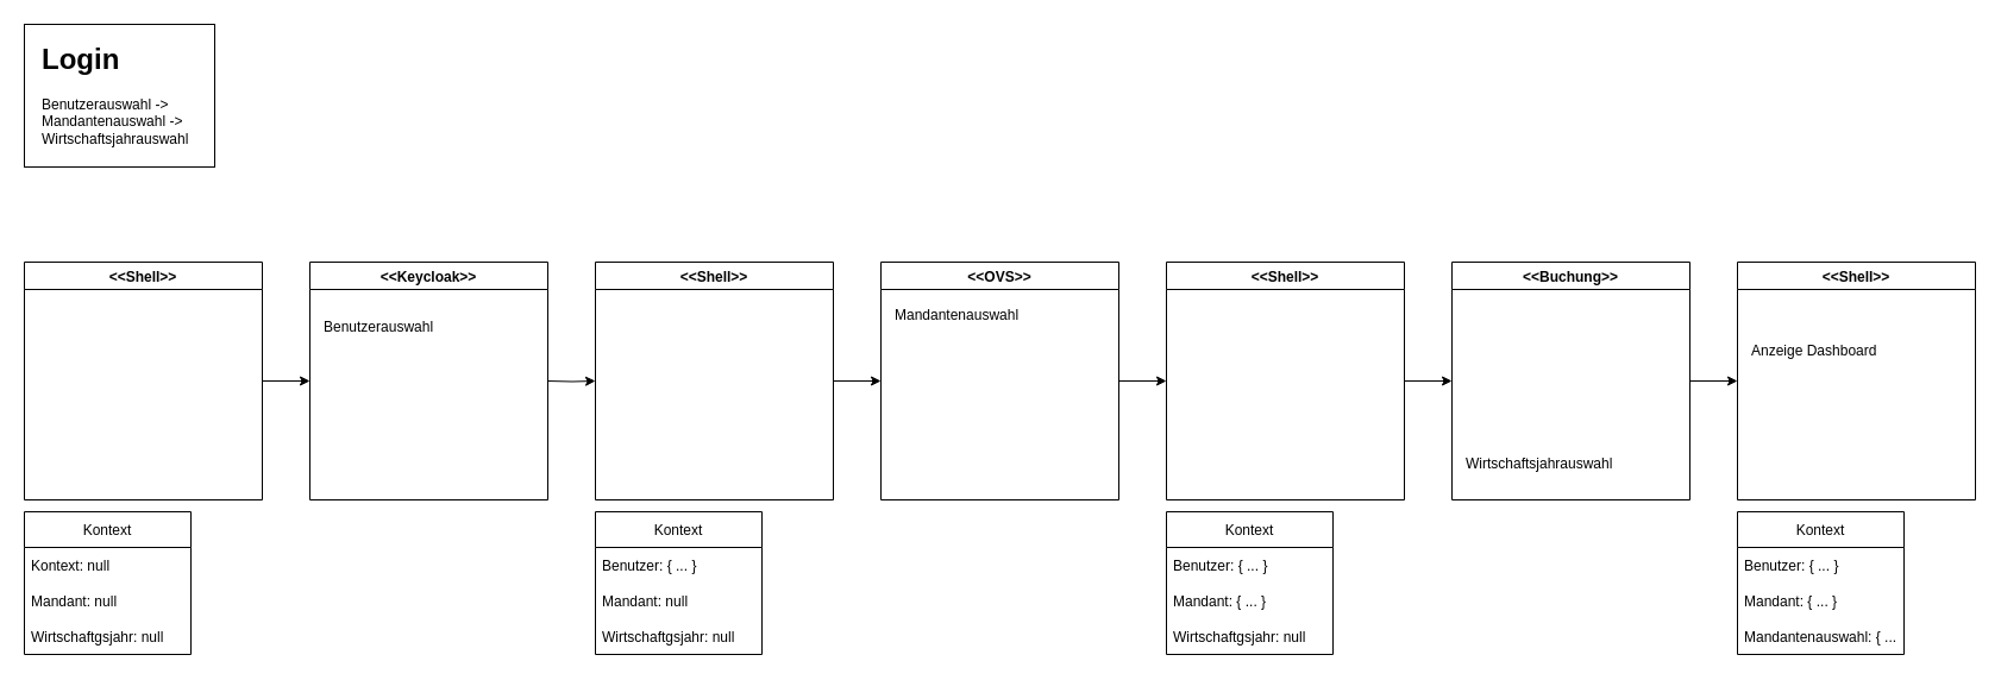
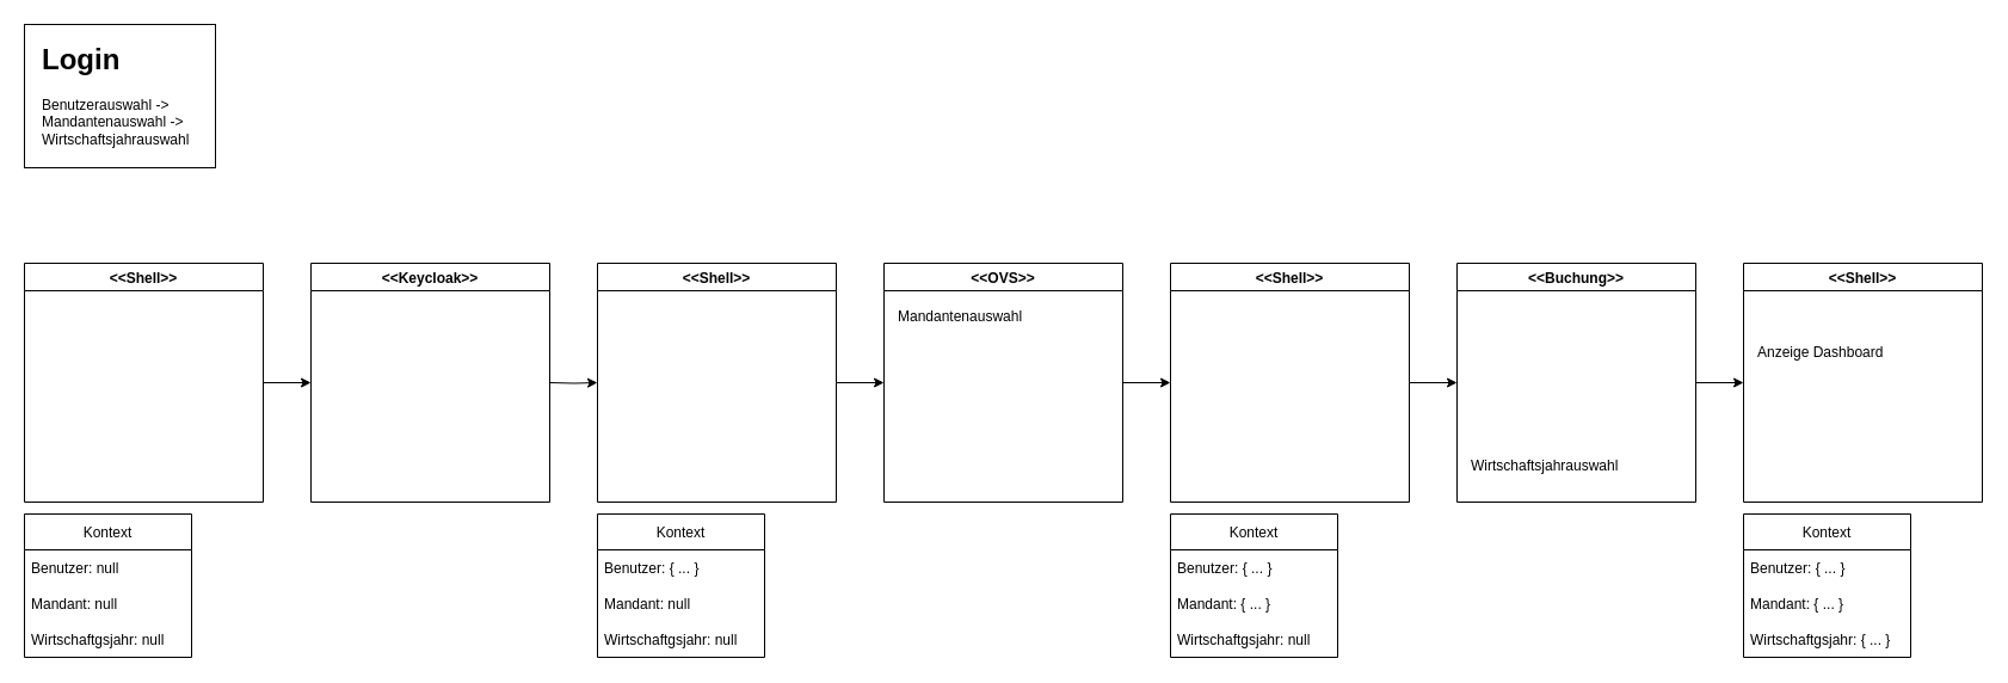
- <mxCell id="7" value="Benutzerauswahl" style="text;html=1;strokeColor=none;fillColor=none;align=left;verticalAlign=middle;whiteSpace=wrap;rounded=0;" vertex="1" parent="6"><mxGeometry x="10" y="40" width="180" height="30" as="geometry" /></mxCell>
- <mxCell id="11" value="Kontext: null" style="text;strokeColor=none;fillColor=none;align=left;verticalAlign=middle;spacingLeft=4;spacingRight=4;overflow=hidden;points=[[0,0.5],[1,0.5]];portConstraint=eastwest;rotatable=0;" vertex="1" parent="10"><mxGeometry y="30" width="140" height="30" as="geometry" /></mxCell>
+ <mxCell id="11" value="Benutzer: null" style="text;strokeColor=none;fillColor=none;align=left;verticalAlign=middle;spacingLeft=4;spacingRight=4;overflow=hidden;points=[[0,0.5],[1,0.5]];portConstraint=eastwest;rotatable=0;" vertex="1" parent="10"><mxGeometry y="30" width="140" height="30" as="geometry" /></mxCell>
- <mxCell id="34" value="Mandantenauswahl: { ... }" style="text;strokeColor=none;fillColor=none;align=left;verticalAlign=middle;spacingLeft=4;spacingRight=4;overflow=hidden;points=[[0,0.5],[1,0.5]];portConstraint=eastwest;rotatable=0;" vertex="1" parent="31"><mxGeometry y="90" width="140" height="30" as="geometry" /></mxCell>
+ <mxCell id="34" value="Wirtschaftgsjahr: { ... }" style="text;strokeColor=none;fillColor=none;align=left;verticalAlign=middle;spacingLeft=4;spacingRight=4;overflow=hidden;points=[[0,0.5],[1,0.5]];portConstraint=eastwest;rotatable=0;" vertex="1" parent="31"><mxGeometry y="90" width="140" height="30" as="geometry" /></mxCell>
